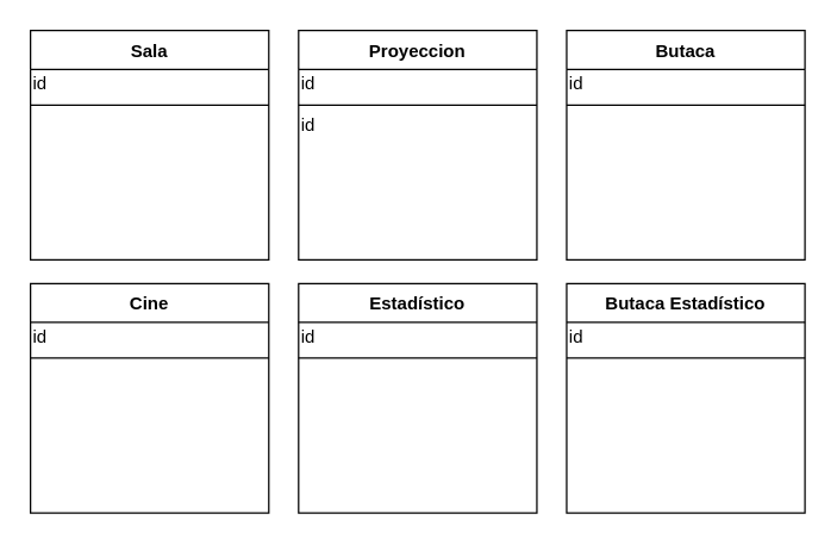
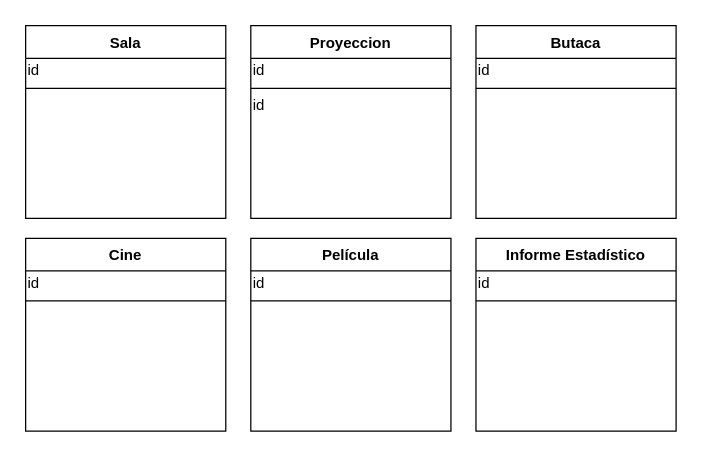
- <mxCell id="15" value="Estadístico" style="swimlane;fontStyle=1;align=center;verticalAlign=top;childLayout=stackLayout;horizontal=1;startSize=26;horizontalStack=0;resizeParent=1;resizeLast=0;collapsible=1;marginBottom=0;rounded=0;shadow=0;strokeWidth=1;" parent="1" vertex="1"><mxGeometry x="200" y="190" width="160" height="154" as="geometry"><mxRectangle x="230" y="140" width="160" height="26" as="alternateBounds" /></mxGeometry></mxCell>
+ <mxCell id="15" value="Película" style="swimlane;fontStyle=1;align=center;verticalAlign=top;childLayout=stackLayout;horizontal=1;startSize=26;horizontalStack=0;resizeParent=1;resizeLast=0;collapsible=1;marginBottom=0;rounded=0;shadow=0;strokeWidth=1;" parent="1" vertex="1"><mxGeometry x="200" y="190" width="160" height="154" as="geometry"><mxRectangle x="230" y="140" width="160" height="26" as="alternateBounds" /></mxGeometry></mxCell>
- <mxCell id="18" value="Butaca Estadístico" style="swimlane;fontStyle=1;align=center;verticalAlign=top;childLayout=stackLayout;horizontal=1;startSize=26;horizontalStack=0;resizeParent=1;resizeLast=0;collapsible=1;marginBottom=0;rounded=0;shadow=0;strokeWidth=1;" parent="1" vertex="1"><mxGeometry x="380" y="190" width="160" height="154" as="geometry"><mxRectangle x="230" y="140" width="160" height="26" as="alternateBounds" /></mxGeometry></mxCell>
+ <mxCell id="18" value="Informe Estadístico" style="swimlane;fontStyle=1;align=center;verticalAlign=top;childLayout=stackLayout;horizontal=1;startSize=26;horizontalStack=0;resizeParent=1;resizeLast=0;collapsible=1;marginBottom=0;rounded=0;shadow=0;strokeWidth=1;" parent="1" vertex="1"><mxGeometry x="380" y="190" width="160" height="154" as="geometry"><mxRectangle x="230" y="140" width="160" height="26" as="alternateBounds" /></mxGeometry></mxCell>
